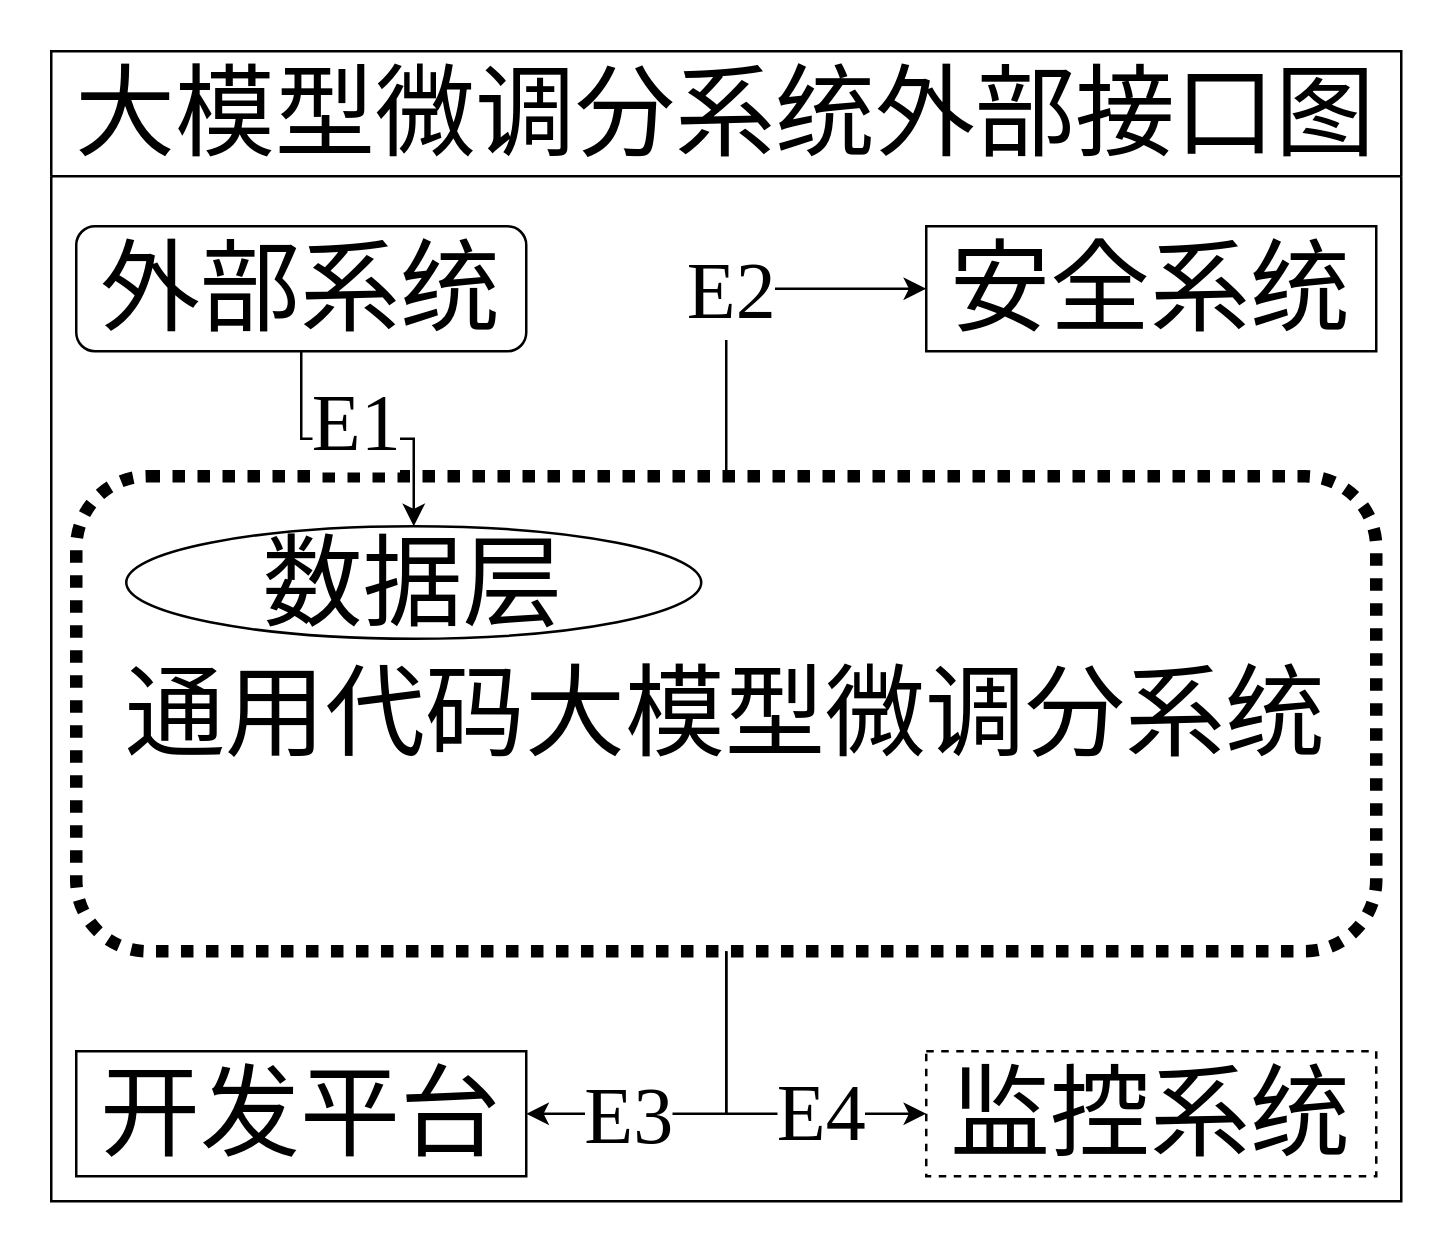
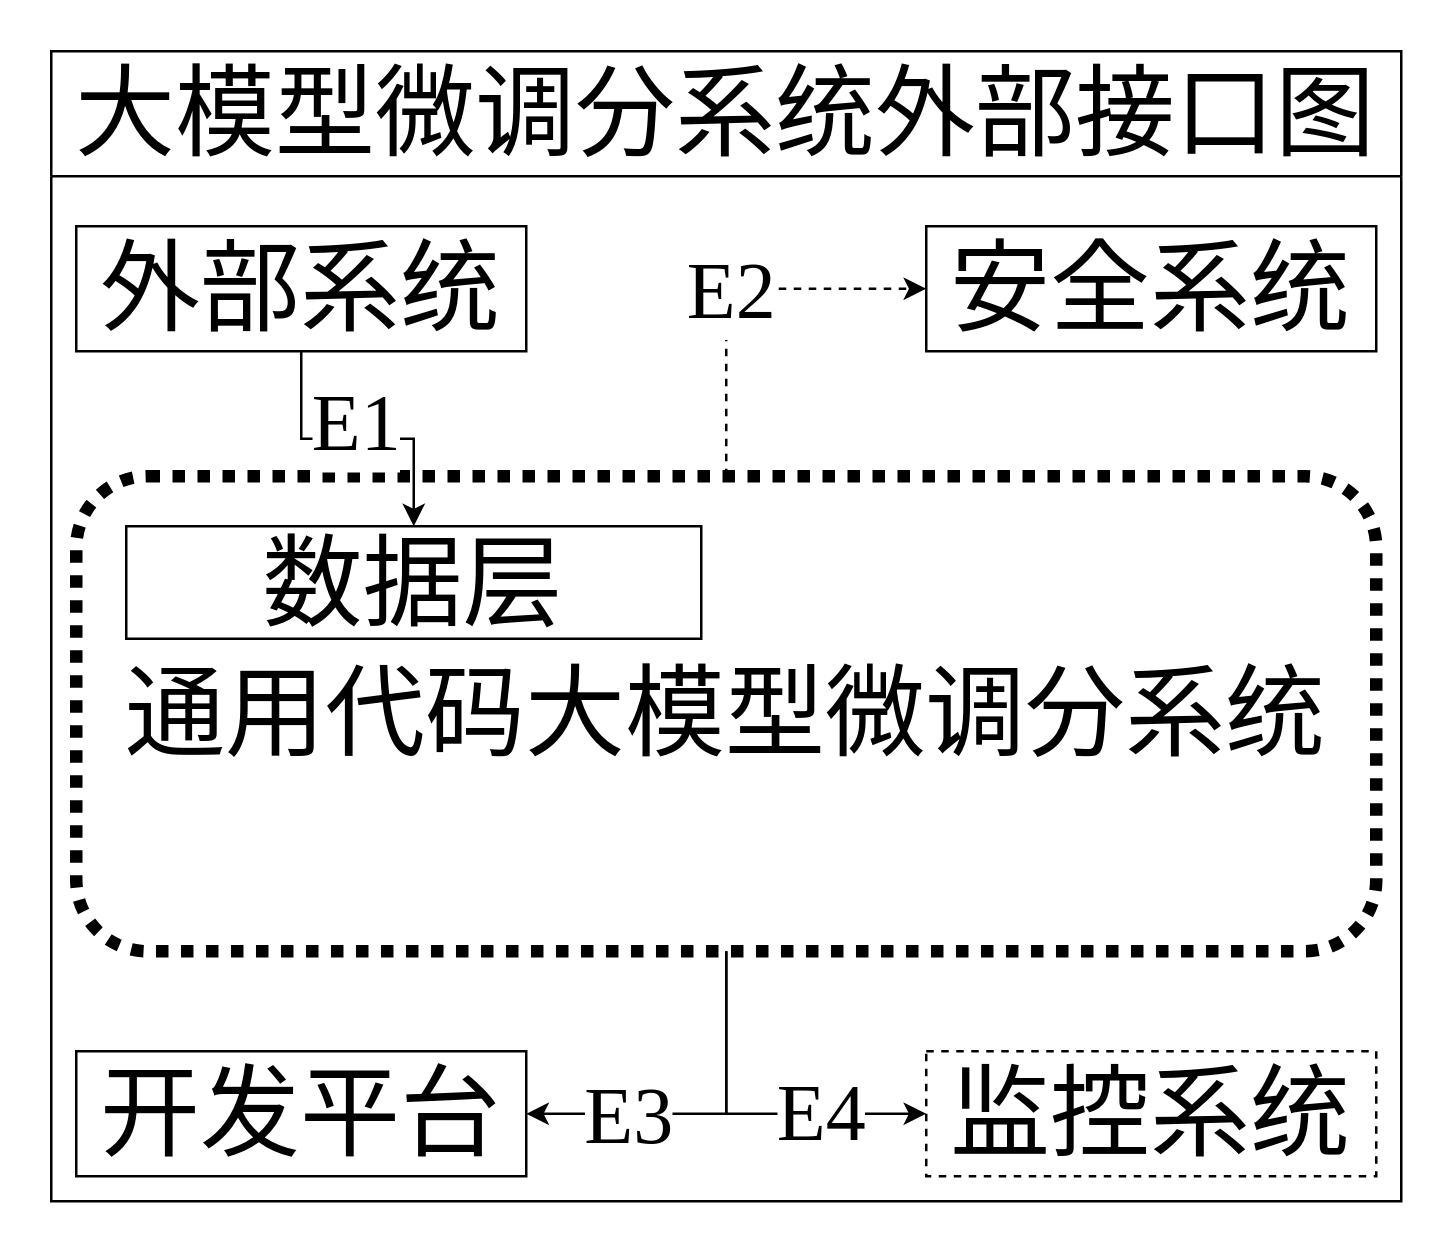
- <mxCell id="12" value="&lt;font style=&quot;font-size: 40px;&quot;&gt;外部系统&lt;/font&gt;" style="whiteSpace=wrap;html=1;fillColor=none;fontSize=40;fontFamily=宋体;fontStyle=0;rounded=1;" vertex="1" parent="2"><mxGeometry x="10" y="70" width="180" height="50" as="geometry" /></mxCell>
+ <mxCell id="12" value="&lt;font style=&quot;font-size: 40px;&quot;&gt;外部系统&lt;/font&gt;" style="rounded=0;whiteSpace=wrap;html=1;fillColor=none;fontSize=40;fontFamily=宋体;fontStyle=0" vertex="1" parent="2"><mxGeometry x="10" y="70" width="180" height="50" as="geometry" /></mxCell>
- <mxCell id="3" style="edgeStyle=orthogonalEdgeStyle;rounded=0;orthogonalLoop=1;jettySize=auto;html=1;entryX=0;entryY=0.5;entryDx=0;entryDy=0;fontSize=40;fontFamily=宋体;" edge="1" parent="2" source="9" target="14"><mxGeometry relative="1" as="geometry" /></mxCell>
+ <mxCell id="3" style="edgeStyle=orthogonalEdgeStyle;rounded=0;orthogonalLoop=1;jettySize=auto;html=1;entryX=0;entryY=0.5;entryDx=0;entryDy=0;fontSize=40;fontFamily=宋体;dashed=1;" edge="1" parent="2" source="9" target="14"><mxGeometry relative="1" as="geometry" /></mxCell>
- <mxCell id="13" value="数据层" style="ellipse;whiteSpace=wrap;html=1;fillColor=none;fontSize=40;fontFamily=宋体;fontStyle=0;" vertex="1" parent="2"><mxGeometry x="30" y="190" width="230" height="45" as="geometry" /></mxCell>
+ <mxCell id="13" value="数据层" style="rounded=0;whiteSpace=wrap;html=1;fillColor=none;fontSize=40;fontFamily=宋体;fontStyle=0" vertex="1" parent="2"><mxGeometry x="30" y="190" width="230" height="45" as="geometry" /></mxCell>
